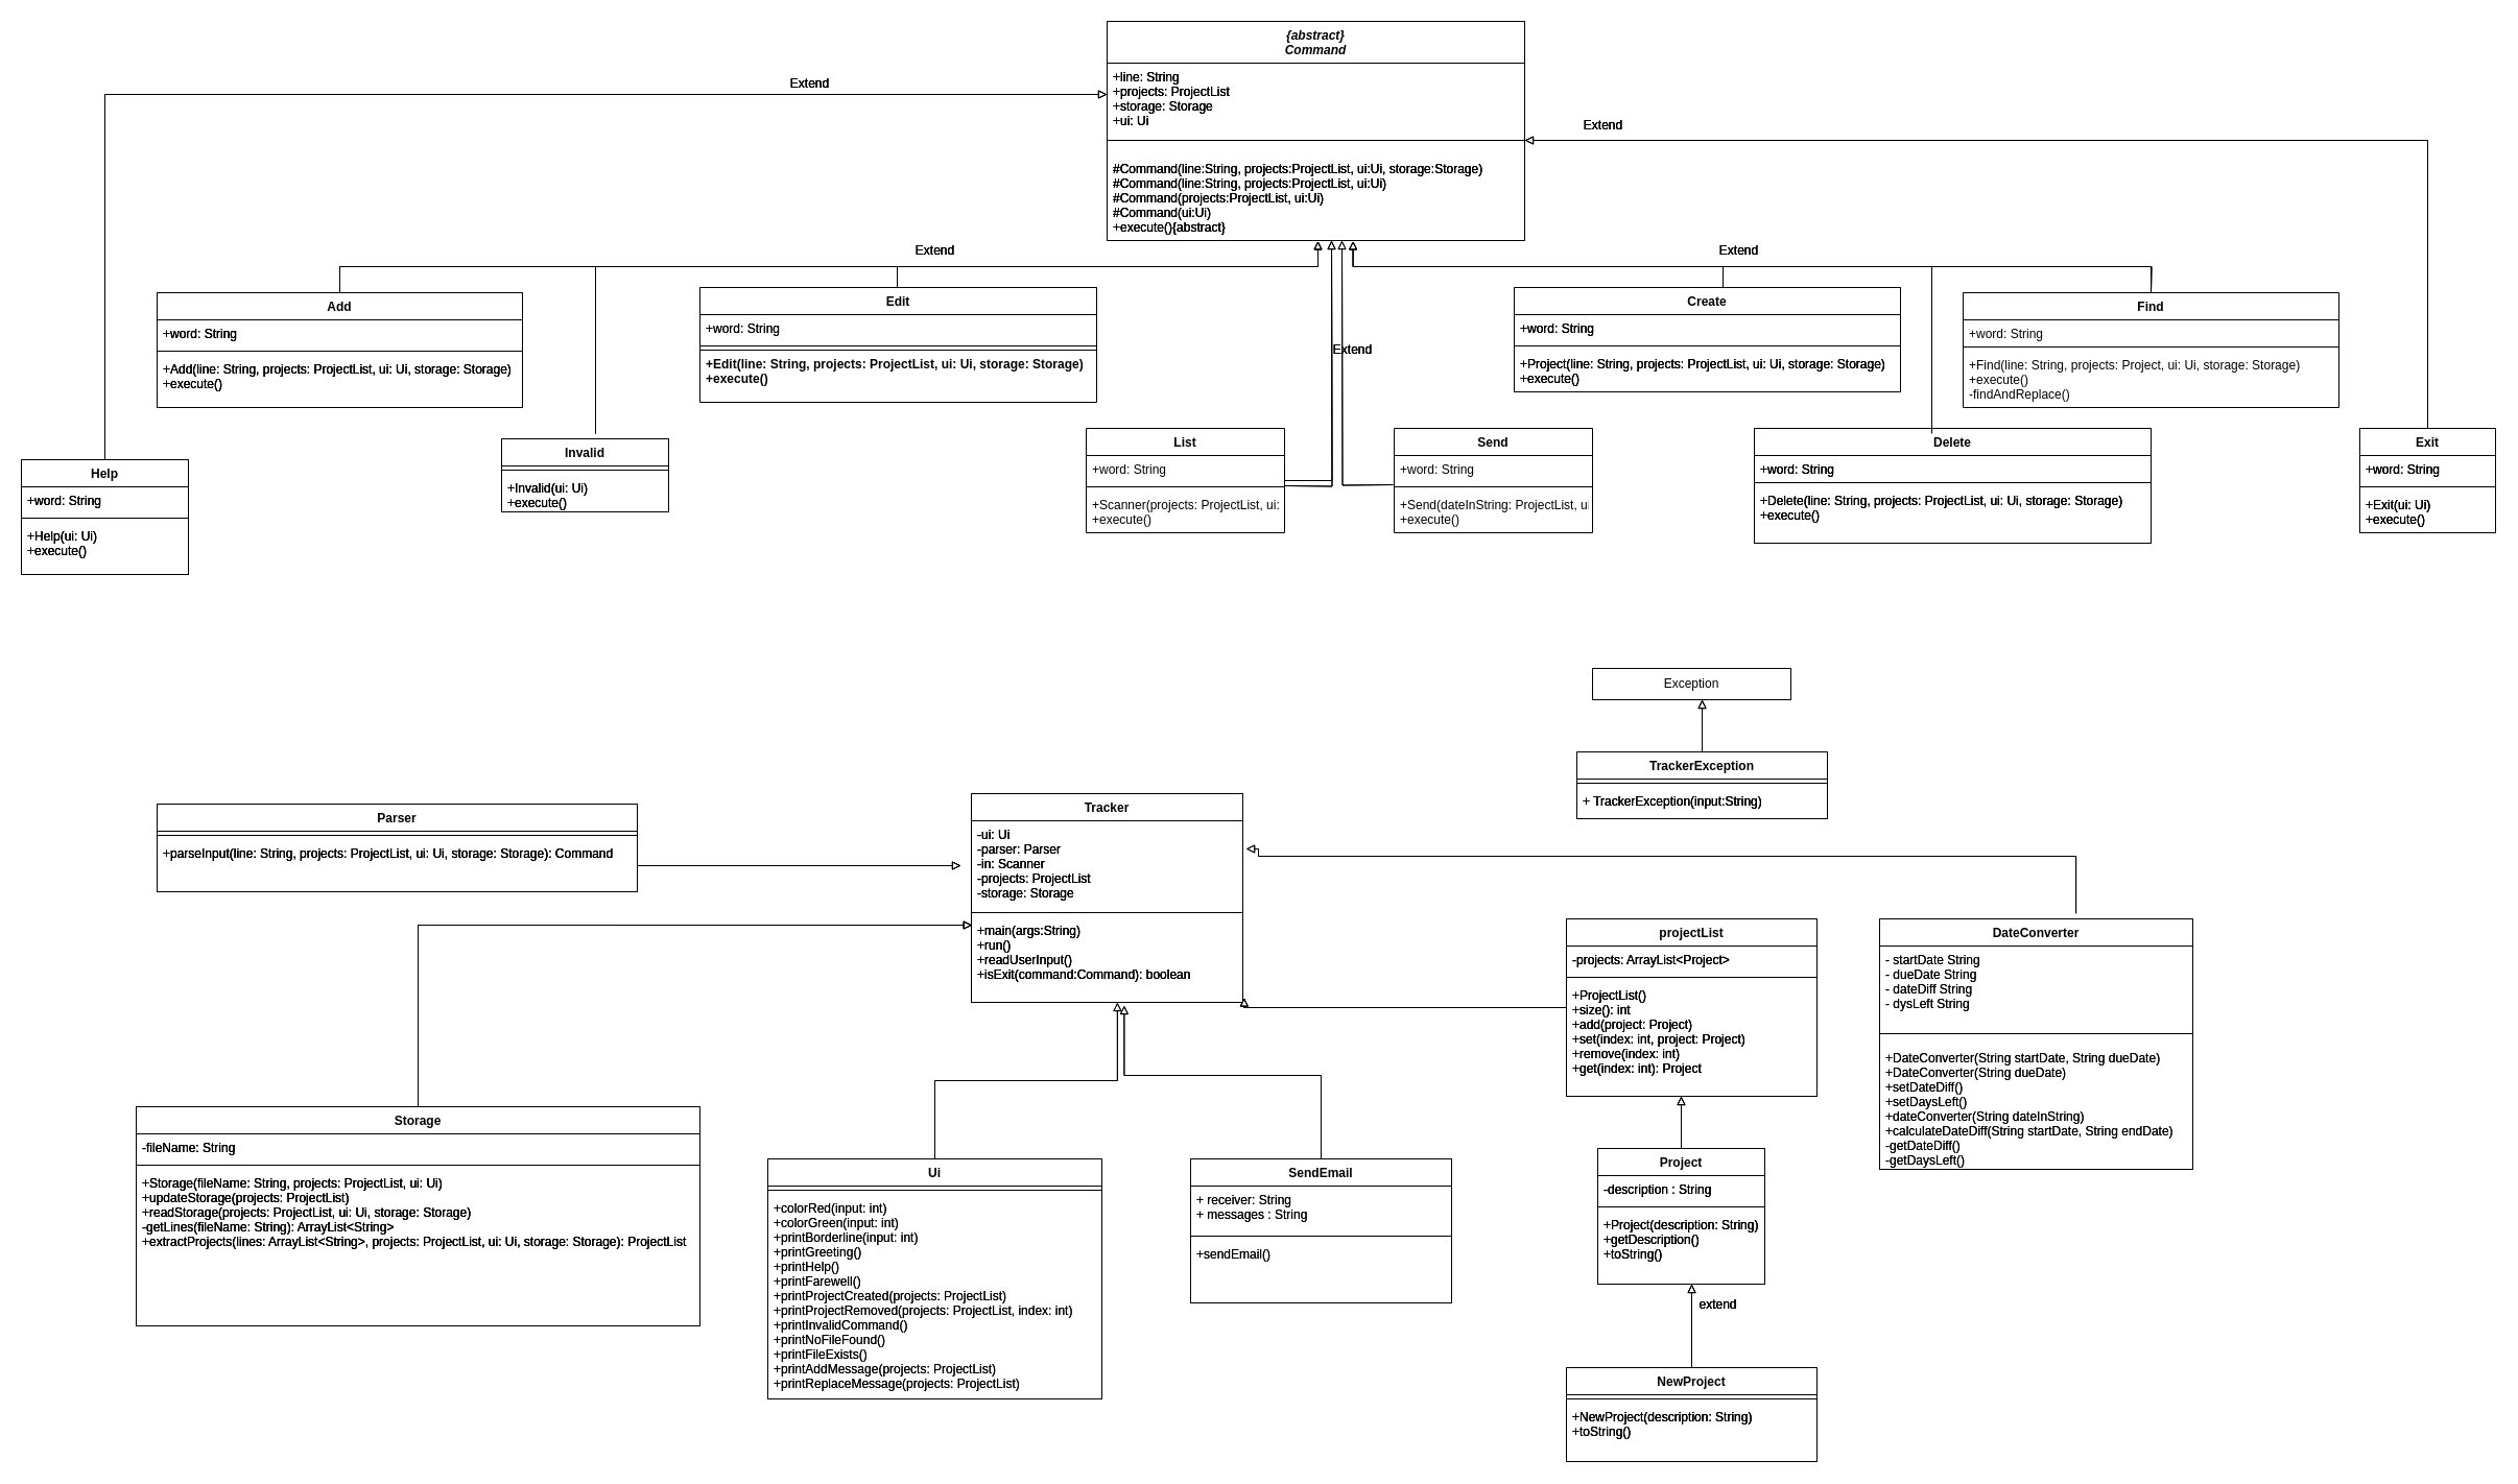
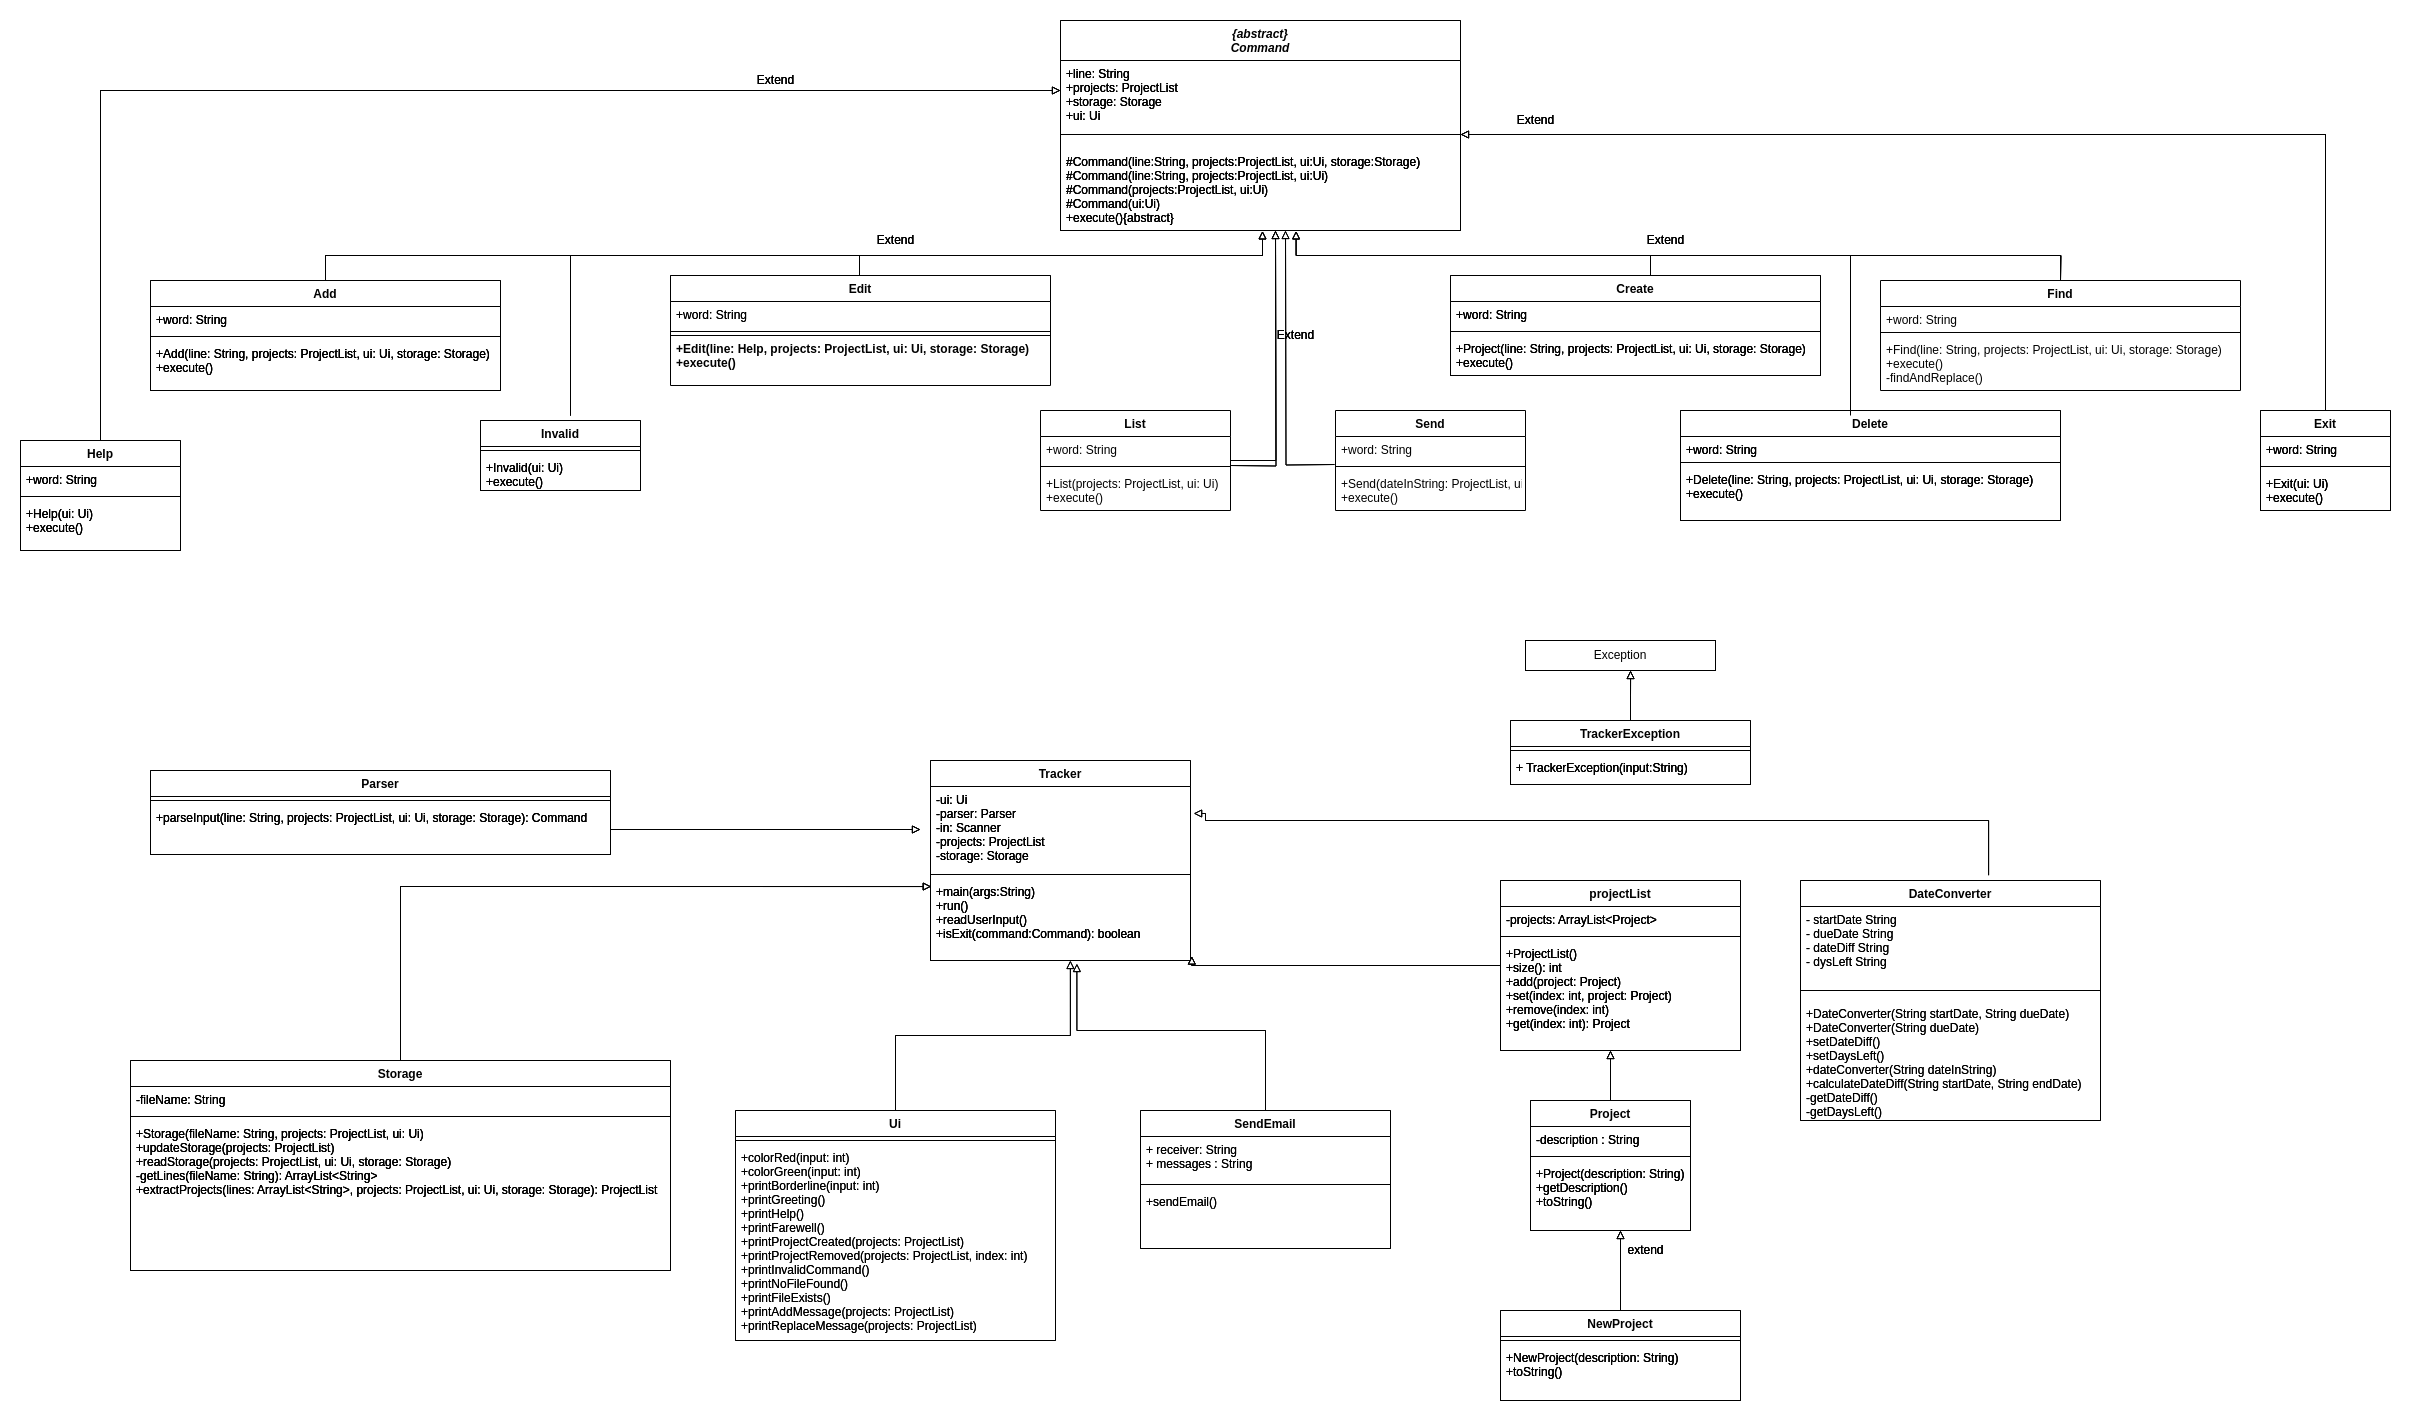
- <mxCell id="40" value="+Edit(line: String, projects: ProjectList, ui: Ui, storage: Storage)&#10;+execute()" style="text;strokeColor=none;fillColor=none;align=left;verticalAlign=top;spacingLeft=4;spacingRight=4;overflow=hidden;rotatable=0;points=[[0,0.5],[1,0.5]];portConstraint=eastwest;fontStyle=1" parent="37" vertex="1"><mxGeometry y="60" width="380" height="50" as="geometry" /></mxCell>
+ <mxCell id="40" value="+Edit(line: Help, projects: ProjectList, ui: Ui, storage: Storage)&#10;+execute()" style="text;strokeColor=none;fillColor=none;align=left;verticalAlign=top;spacingLeft=4;spacingRight=4;overflow=hidden;rotatable=0;points=[[0,0.5],[1,0.5]];portConstraint=eastwest;fontStyle=1" parent="37" vertex="1"><mxGeometry y="60" width="380" height="50" as="geometry" /></mxCell>
- <mxCell id="20" value="+Find(line: String, projects: Project, ui: Ui, storage: Storage)&#10;+execute()&#10;-findAndReplace()" style="text;strokeColor=none;fillColor=none;align=left;verticalAlign=top;spacingLeft=4;spacingRight=4;overflow=hidden;rotatable=0;points=[[0,0.5],[1,0.5]];portConstraint=eastwest;" parent="17" vertex="1"><mxGeometry y="56" width="360" height="54" as="geometry" /></mxCell>
+ <mxCell id="20" value="+Find(line: String, projects: ProjectList, ui: Ui, storage: Storage)&#10;+execute()&#10;-findAndReplace()" style="text;strokeColor=none;fillColor=none;align=left;verticalAlign=top;spacingLeft=4;spacingRight=4;overflow=hidden;rotatable=0;points=[[0,0.5],[1,0.5]];portConstraint=eastwest;" parent="17" vertex="1"><mxGeometry y="56" width="360" height="54" as="geometry" /></mxCell>
- <mxCell id="54" value="+Scanner(projects: ProjectList, ui: Ui)&#10;+execute()" style="text;strokeColor=none;fillColor=none;align=left;verticalAlign=top;spacingLeft=4;spacingRight=4;overflow=hidden;rotatable=0;points=[[0,0.5],[1,0.5]];portConstraint=eastwest;fontStyle=0" parent="51" vertex="1"><mxGeometry y="60" width="190" height="40" as="geometry" /></mxCell>
+ <mxCell id="54" value="+List(projects: ProjectList, ui: Ui)&#10;+execute()" style="text;strokeColor=none;fillColor=none;align=left;verticalAlign=top;spacingLeft=4;spacingRight=4;overflow=hidden;rotatable=0;points=[[0,0.5],[1,0.5]];portConstraint=eastwest;fontStyle=0" parent="51" vertex="1"><mxGeometry y="60" width="190" height="40" as="geometry" /></mxCell>
